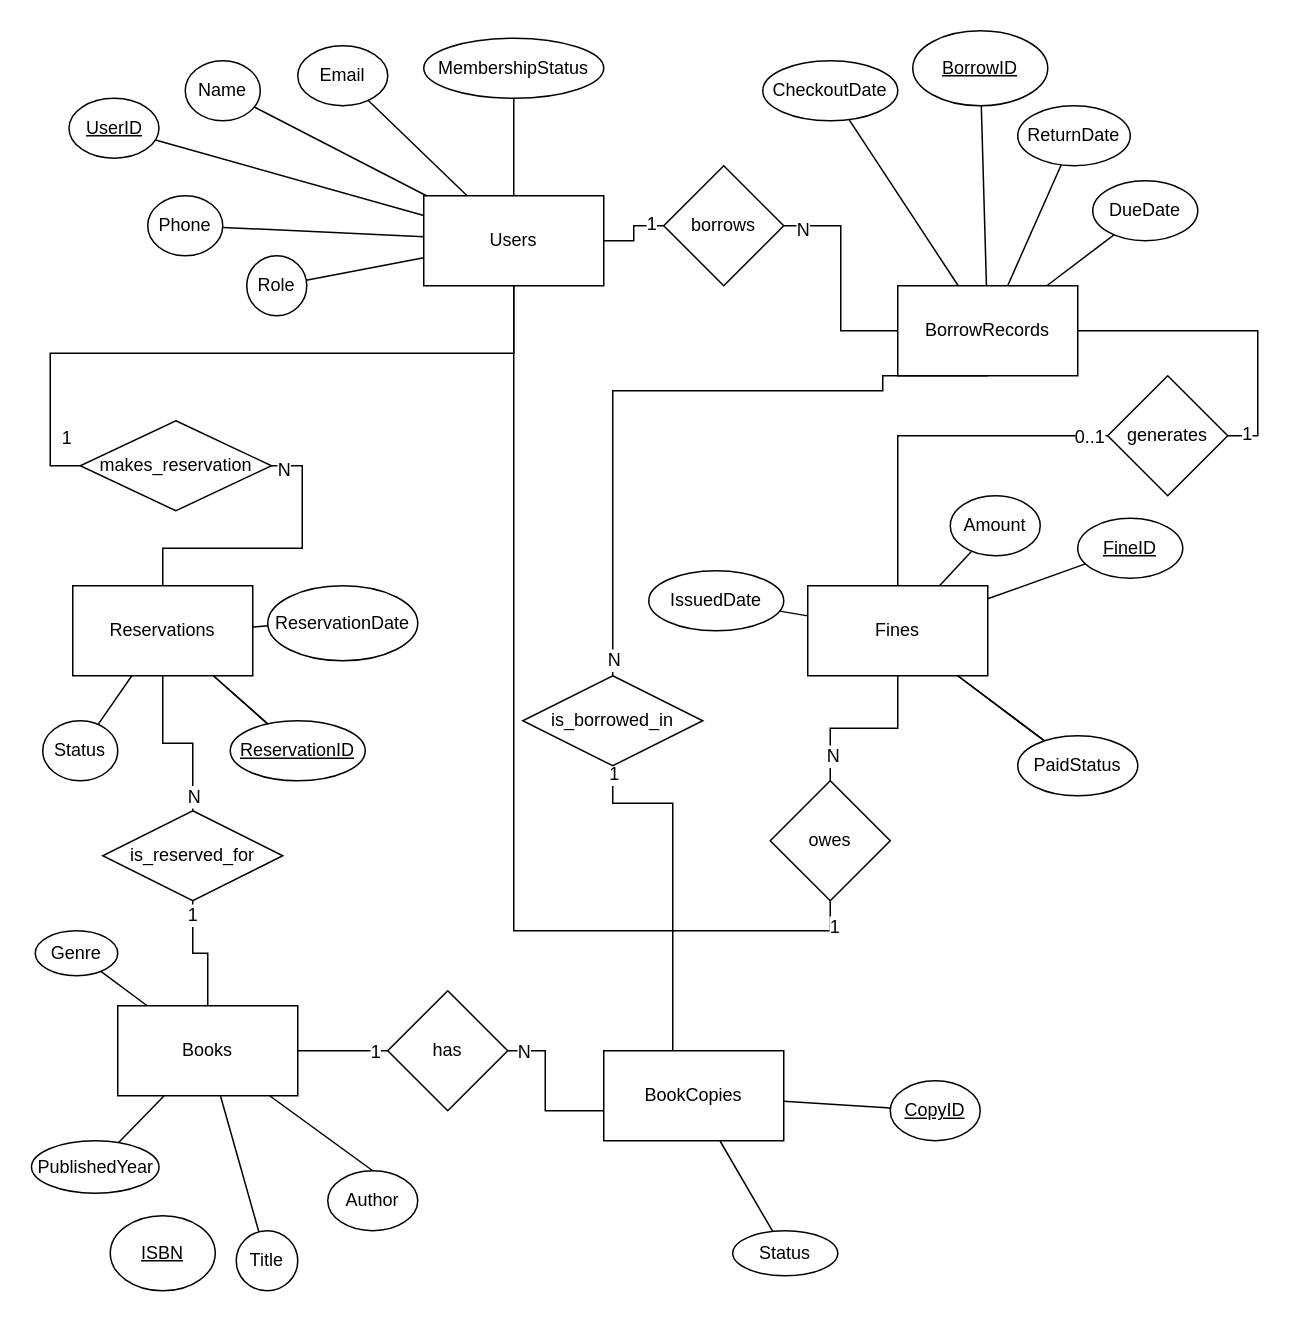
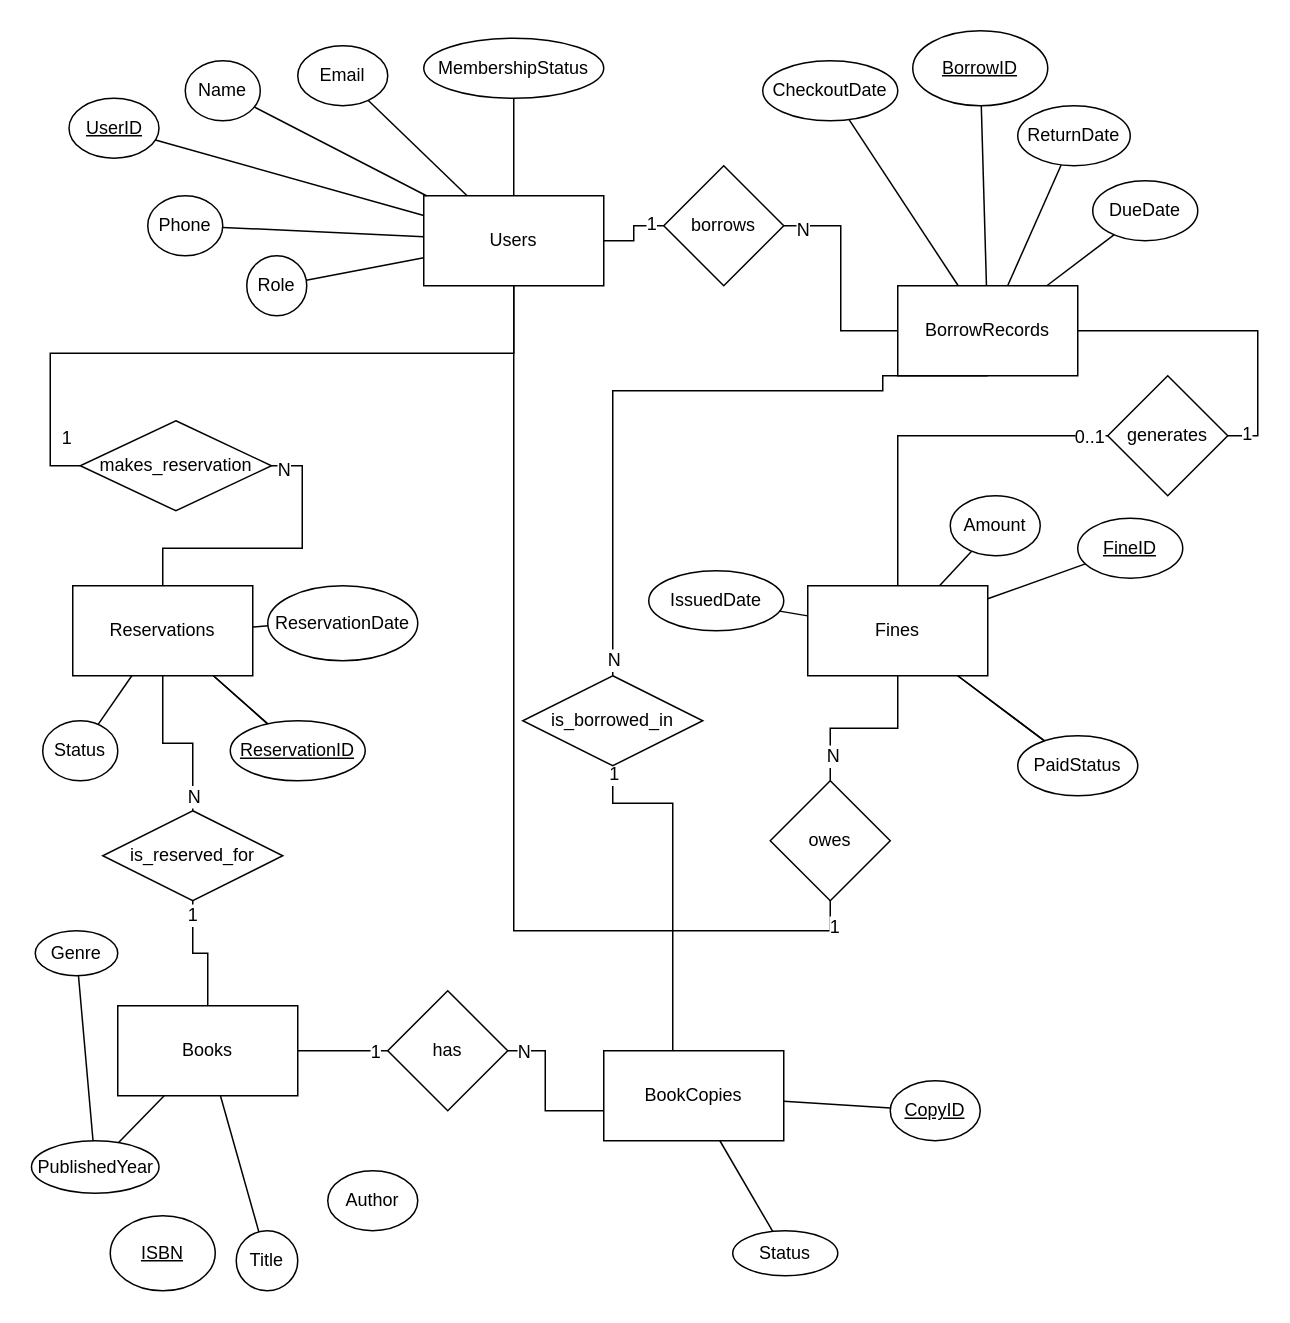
- <mxCell id="41" value="" style="endArrow=none;html=1;rounded=0;" parent="1" source="40" target="7" edge="1"><mxGeometry width="50" height="50" relative="1" as="geometry"><mxPoint x="408" y="390" as="sourcePoint" /><mxPoint x="458" y="340" as="targetPoint" /></mxGeometry></mxCell>
+ <mxCell id="41" value="" style="endArrow=none;html=1;rounded=0;" parent="1" source="40" target="38" edge="1"><mxGeometry width="50" height="50" relative="1" as="geometry"><mxPoint x="408" y="390" as="sourcePoint" /><mxPoint x="458" y="340" as="targetPoint" /></mxGeometry></mxCell>
- <mxCell id="37" value="" style="endArrow=none;html=1;rounded=0;entryX=0.5;entryY=0;entryDx=0;entryDy=0;" parent="1" source="7" target="36" edge="1"><mxGeometry width="50" height="50" relative="1" as="geometry"><mxPoint x="408" y="390" as="sourcePoint" /><mxPoint x="458" y="340" as="targetPoint" /></mxGeometry></mxCell>
